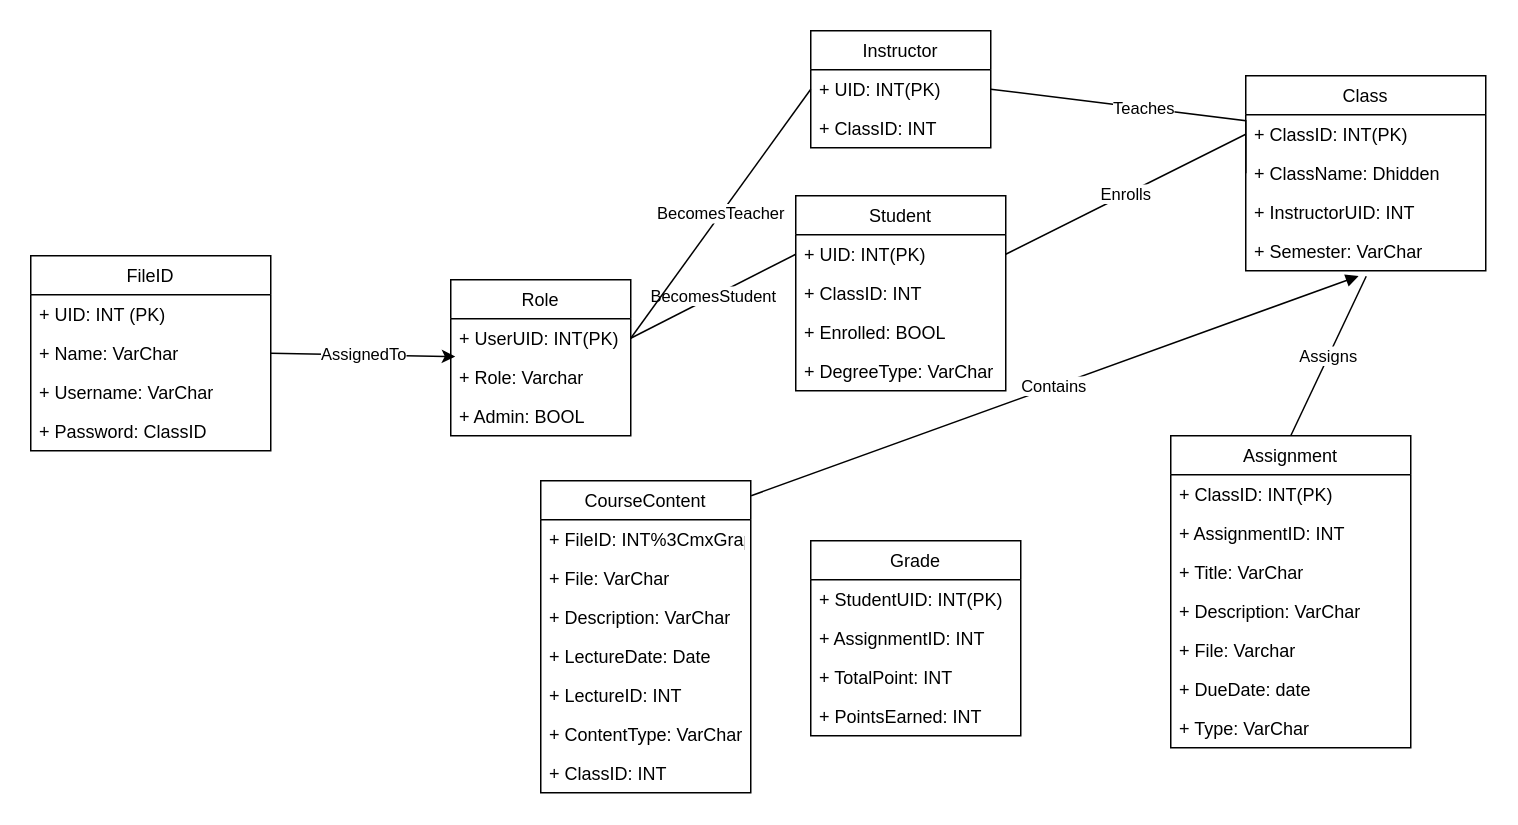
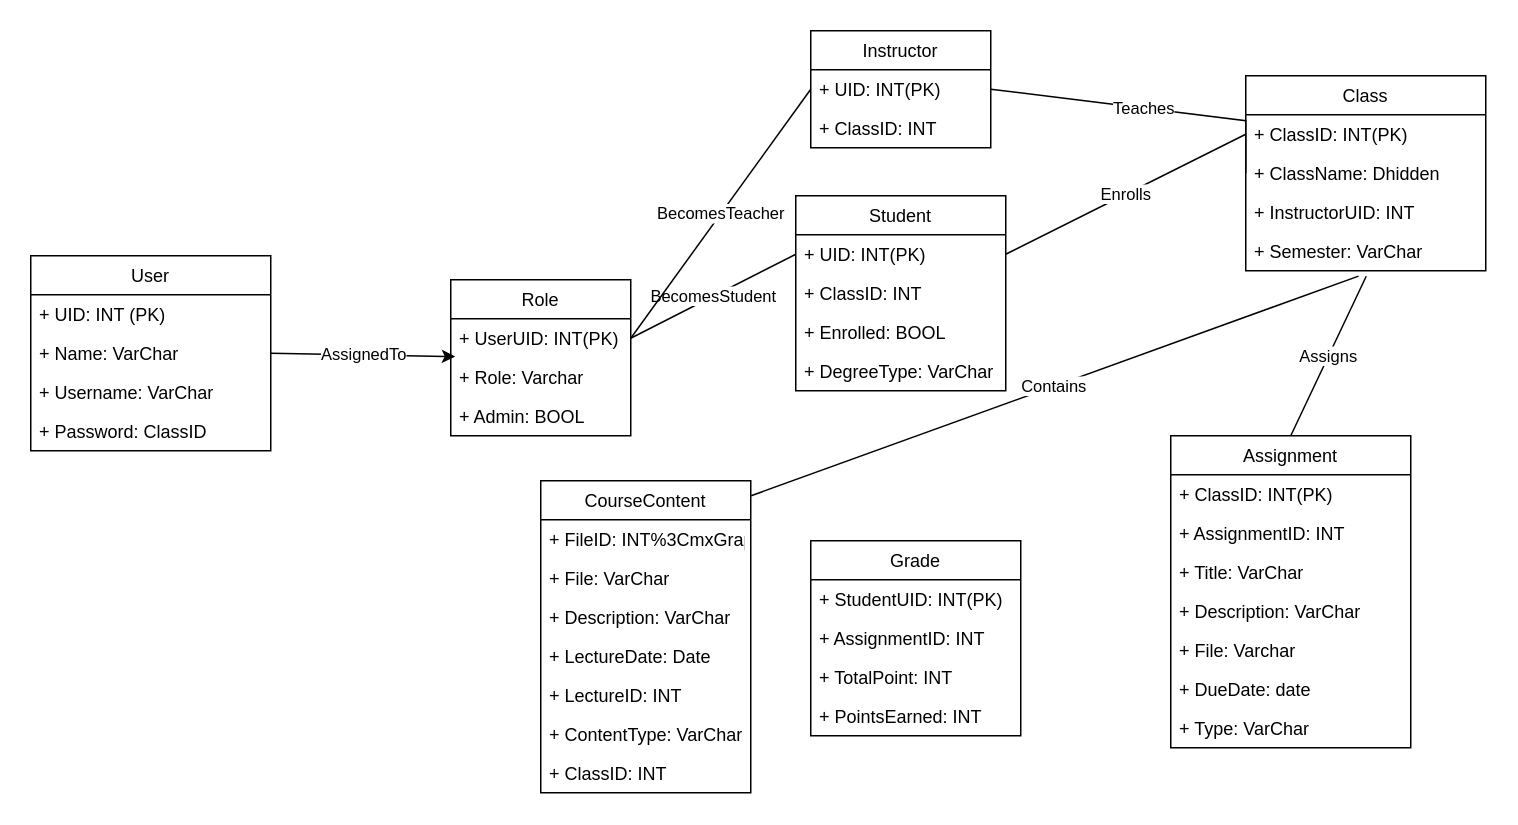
- <mxCell id="2" value="FileID" style="swimlane;fontStyle=0;childLayout=stackLayout;horizontal=1;startSize=26;fillColor=none;horizontalStack=0;resizeParent=1;resizeParentMax=0;resizeLast=0;collapsible=1;marginBottom=0;" parent="1" vertex="1"><mxGeometry x="20" y="170" width="160" height="130" as="geometry" /></mxCell>
+ <mxCell id="2" value="User" style="swimlane;fontStyle=0;childLayout=stackLayout;horizontal=1;startSize=26;fillColor=none;horizontalStack=0;resizeParent=1;resizeParentMax=0;resizeLast=0;collapsible=1;marginBottom=0;" parent="1" vertex="1"><mxGeometry x="20" y="170" width="160" height="130" as="geometry" /></mxCell>
- <mxCell id="51" value="Contains" style="endArrow=block;html=1;rounded=0;exitX=1.002;exitY=0.048;exitDx=0;exitDy=0;exitPerimeter=0;entryX=0.47;entryY=1.137;entryDx=0;entryDy=0;entryPerimeter=0;" parent="1" source="37" target="20" edge="1"><mxGeometry relative="1" as="geometry"><mxPoint x="540" y="370" as="sourcePoint" /><mxPoint x="700" y="370" as="targetPoint" /></mxGeometry></mxCell>
+ <mxCell id="51" value="Contains" style="endArrow=none;html=1;rounded=0;exitX=1.002;exitY=0.048;exitDx=0;exitDy=0;exitPerimeter=0;entryX=0.47;entryY=1.137;entryDx=0;entryDy=0;entryPerimeter=0;" parent="1" source="37" target="20" edge="1"><mxGeometry relative="1" as="geometry"><mxPoint x="540" y="370" as="sourcePoint" /><mxPoint x="700" y="370" as="targetPoint" /></mxGeometry></mxCell>
